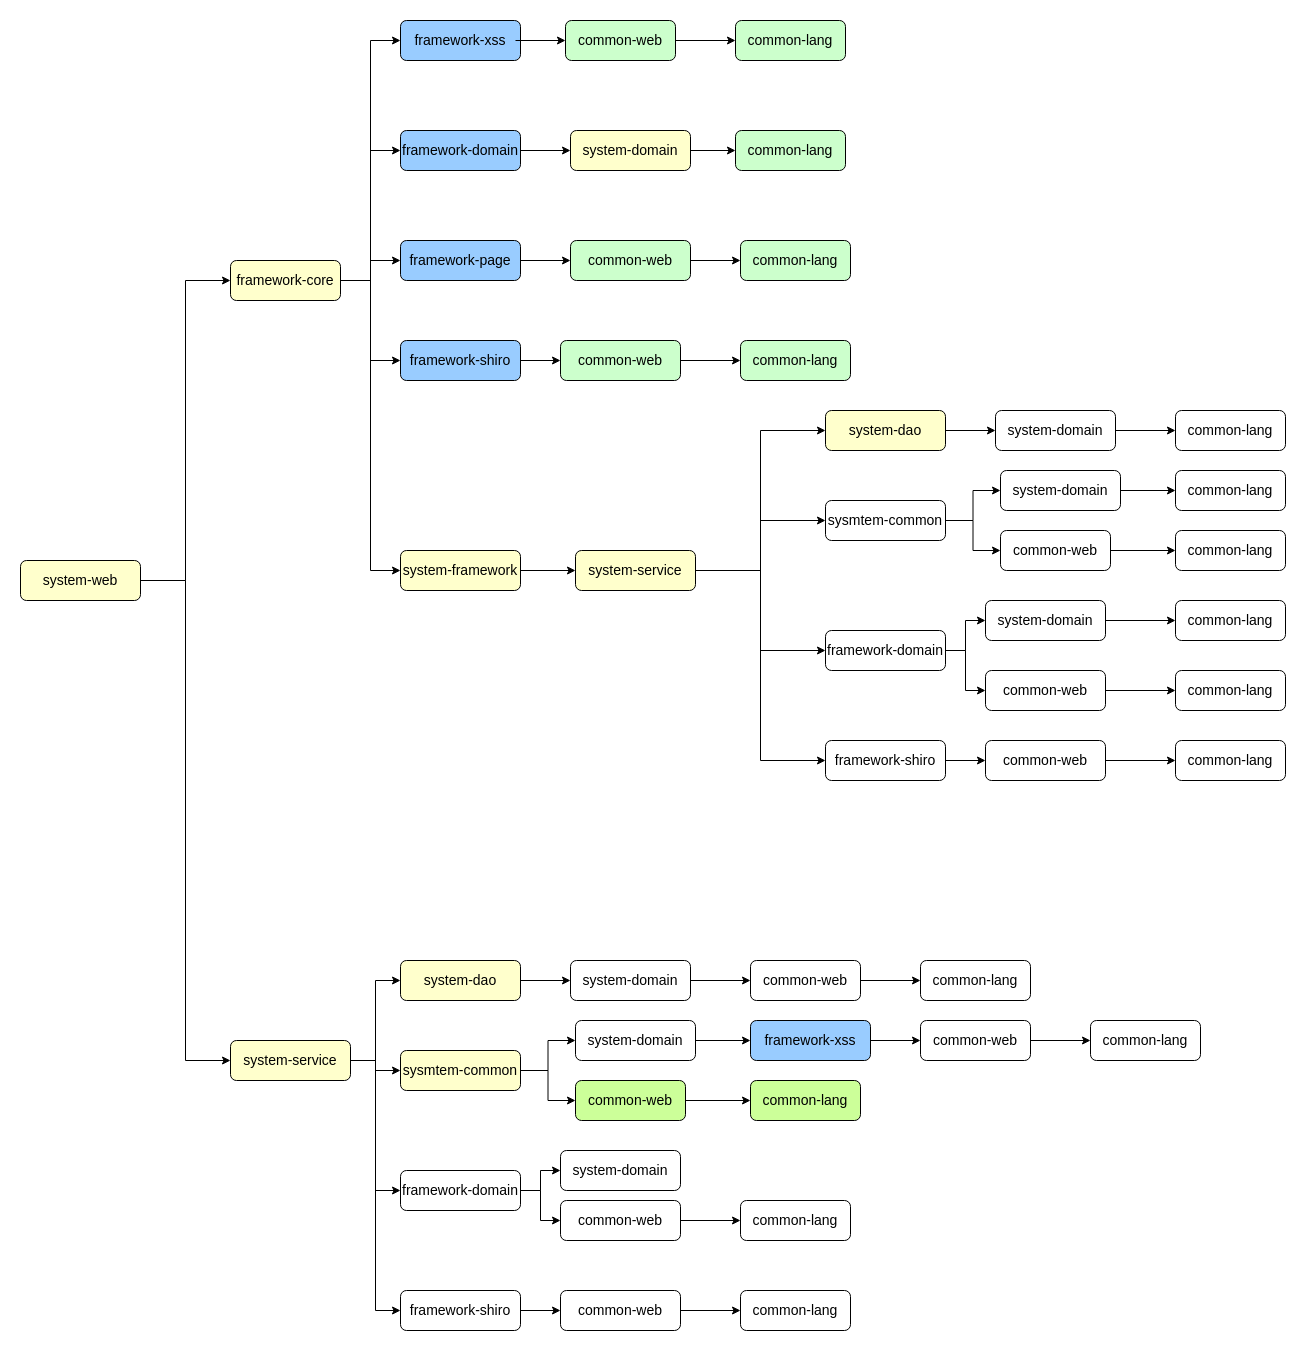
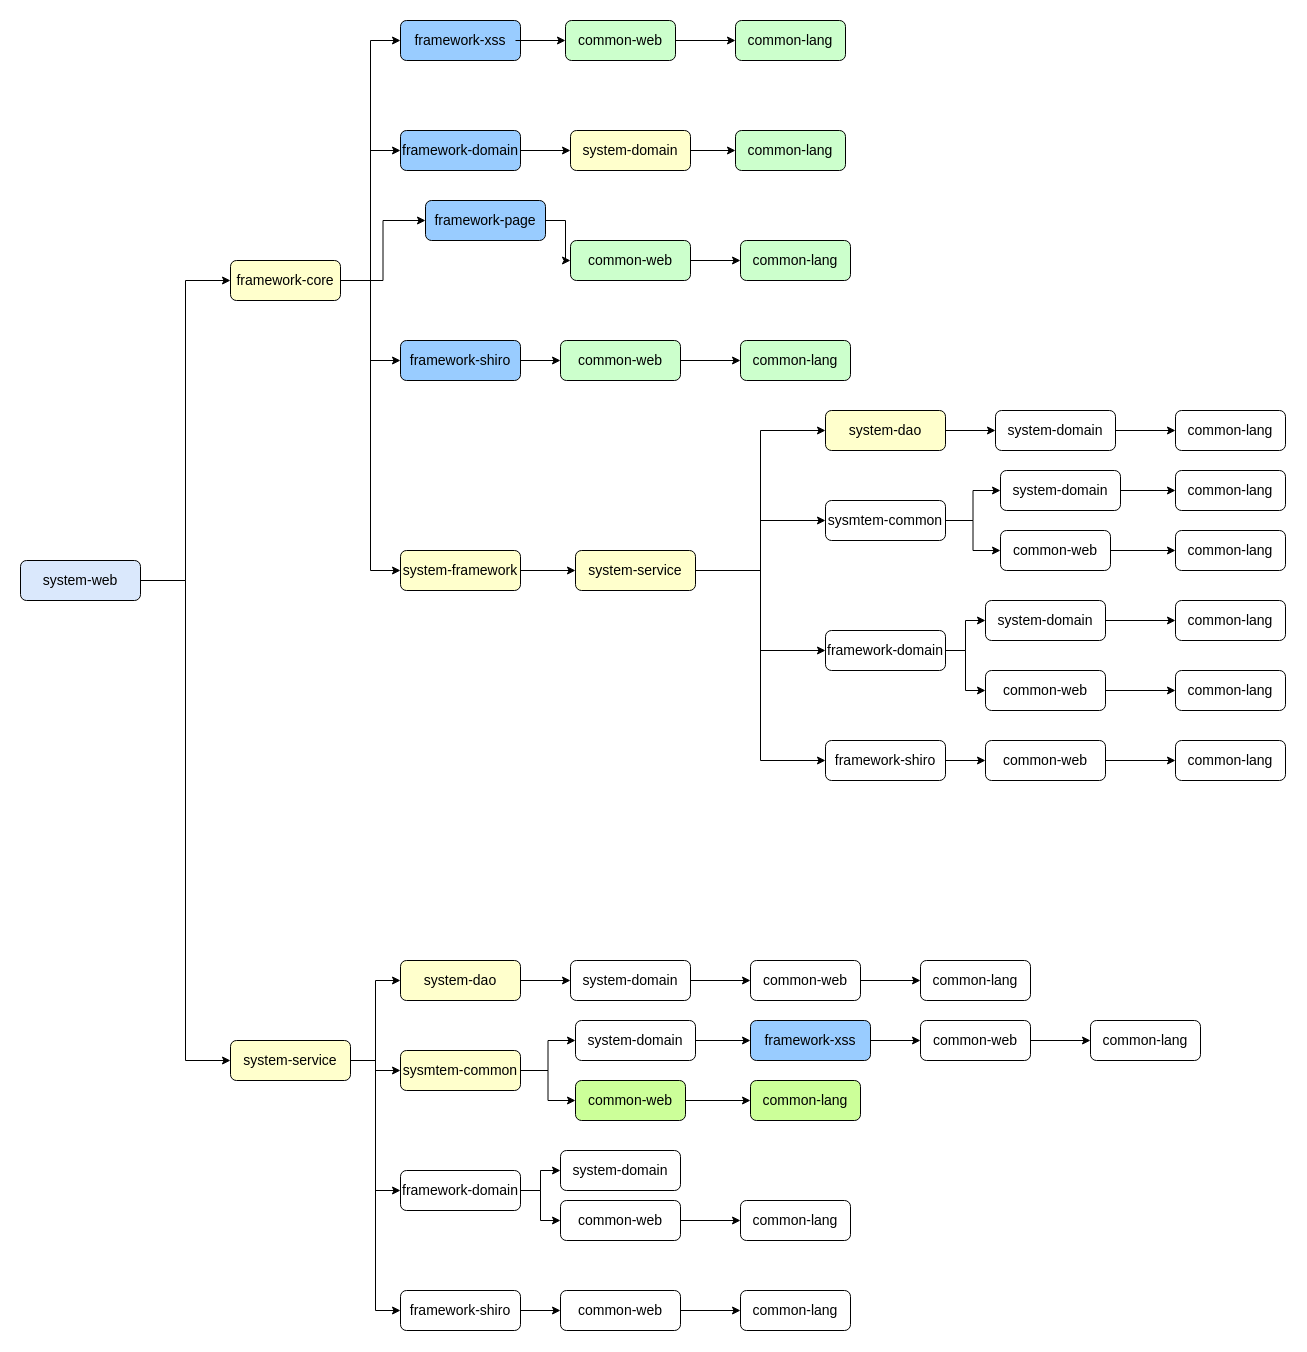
- <mxCell id="47" value="&lt;font style=&quot;font-size: 14px&quot;&gt;framework-page&lt;/font&gt;" style="rounded=1;whiteSpace=wrap;html=1;fillColor=#99CCFF;" parent="1" vertex="1"><mxGeometry x="400" y="240" width="120" height="40" as="geometry" /></mxCell>
+ <mxCell id="47" value="&lt;font style=&quot;font-size: 14px&quot;&gt;framework-page&lt;/font&gt;" style="rounded=1;whiteSpace=wrap;html=1;fillColor=#99CCFF;" parent="1" vertex="1"><mxGeometry x="425" y="200" width="120" height="40" as="geometry" /></mxCell>
- <mxCell id="35" value="&lt;font style=&quot;font-size: 14px&quot;&gt;system-web&lt;/font&gt;" style="rounded=1;whiteSpace=wrap;html=1;fillColor=#FFFFCC;" parent="1" vertex="1"><mxGeometry x="20" y="560" width="120" height="40" as="geometry" /></mxCell>
+ <mxCell id="35" value="&lt;font style=&quot;font-size: 14px&quot;&gt;system-web&lt;/font&gt;" style="rounded=1;whiteSpace=wrap;html=1;fillColor=#dae8fc;" parent="1" vertex="1"><mxGeometry x="20" y="560" width="120" height="40" as="geometry" /></mxCell>
